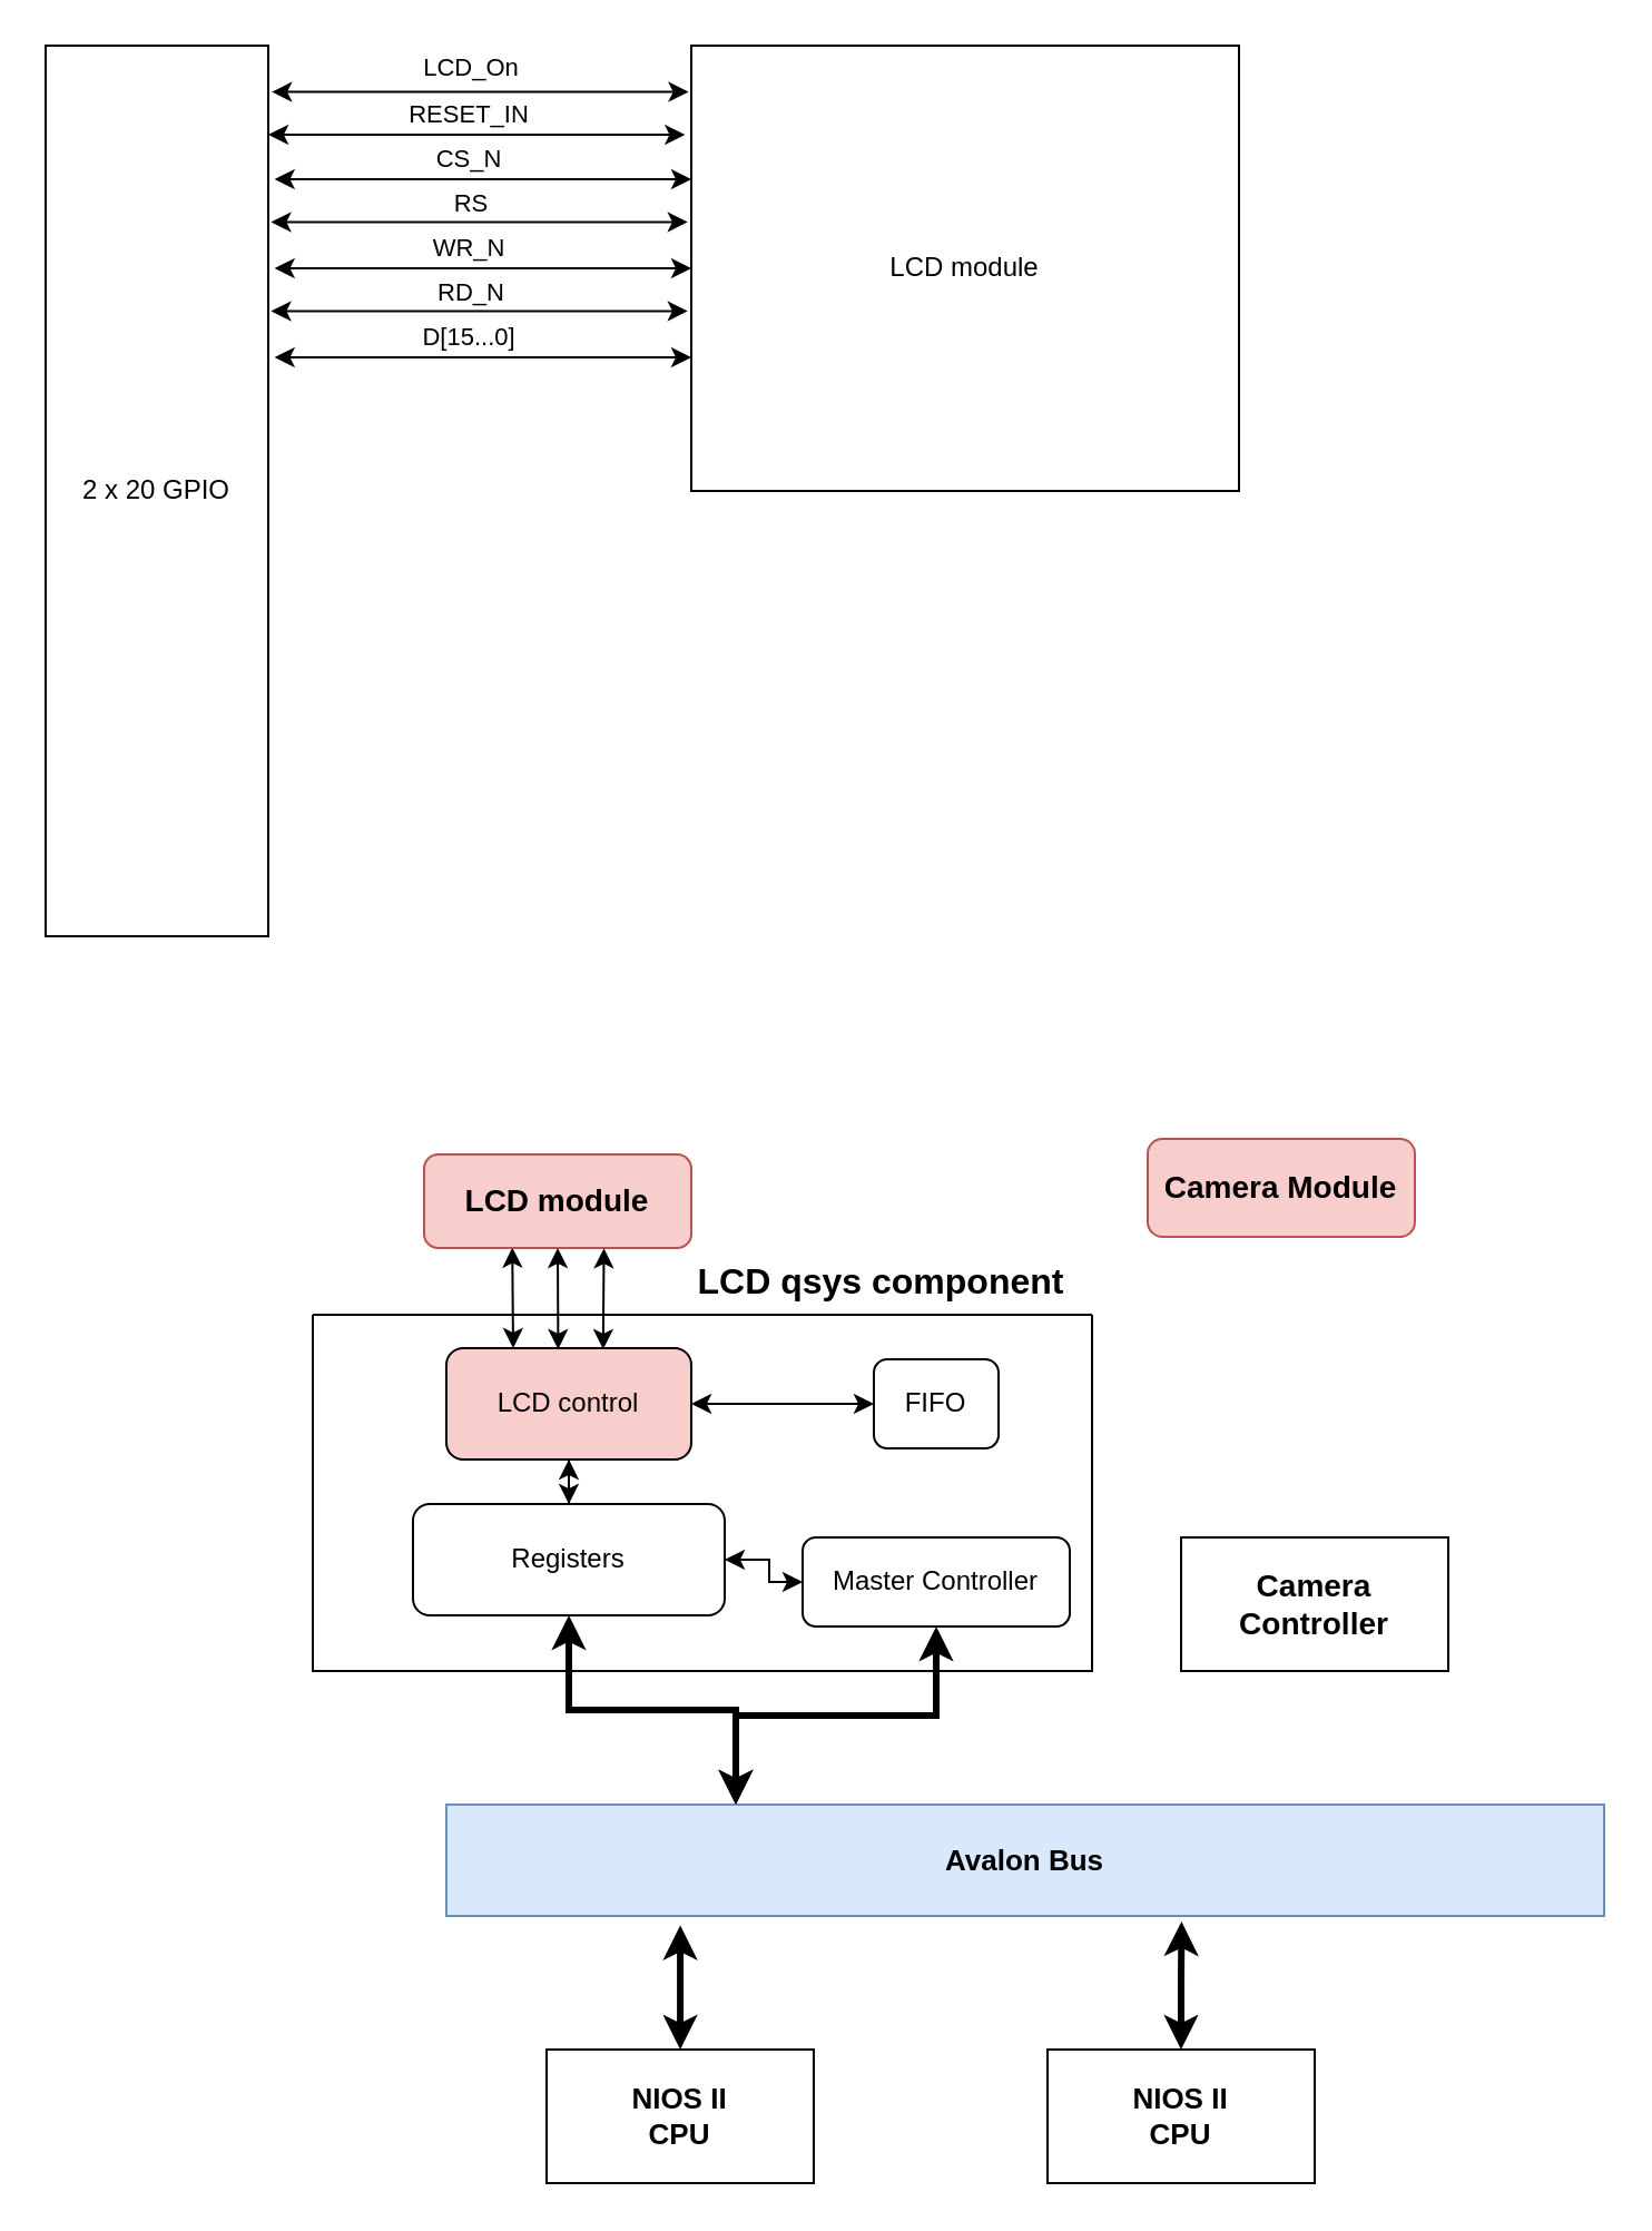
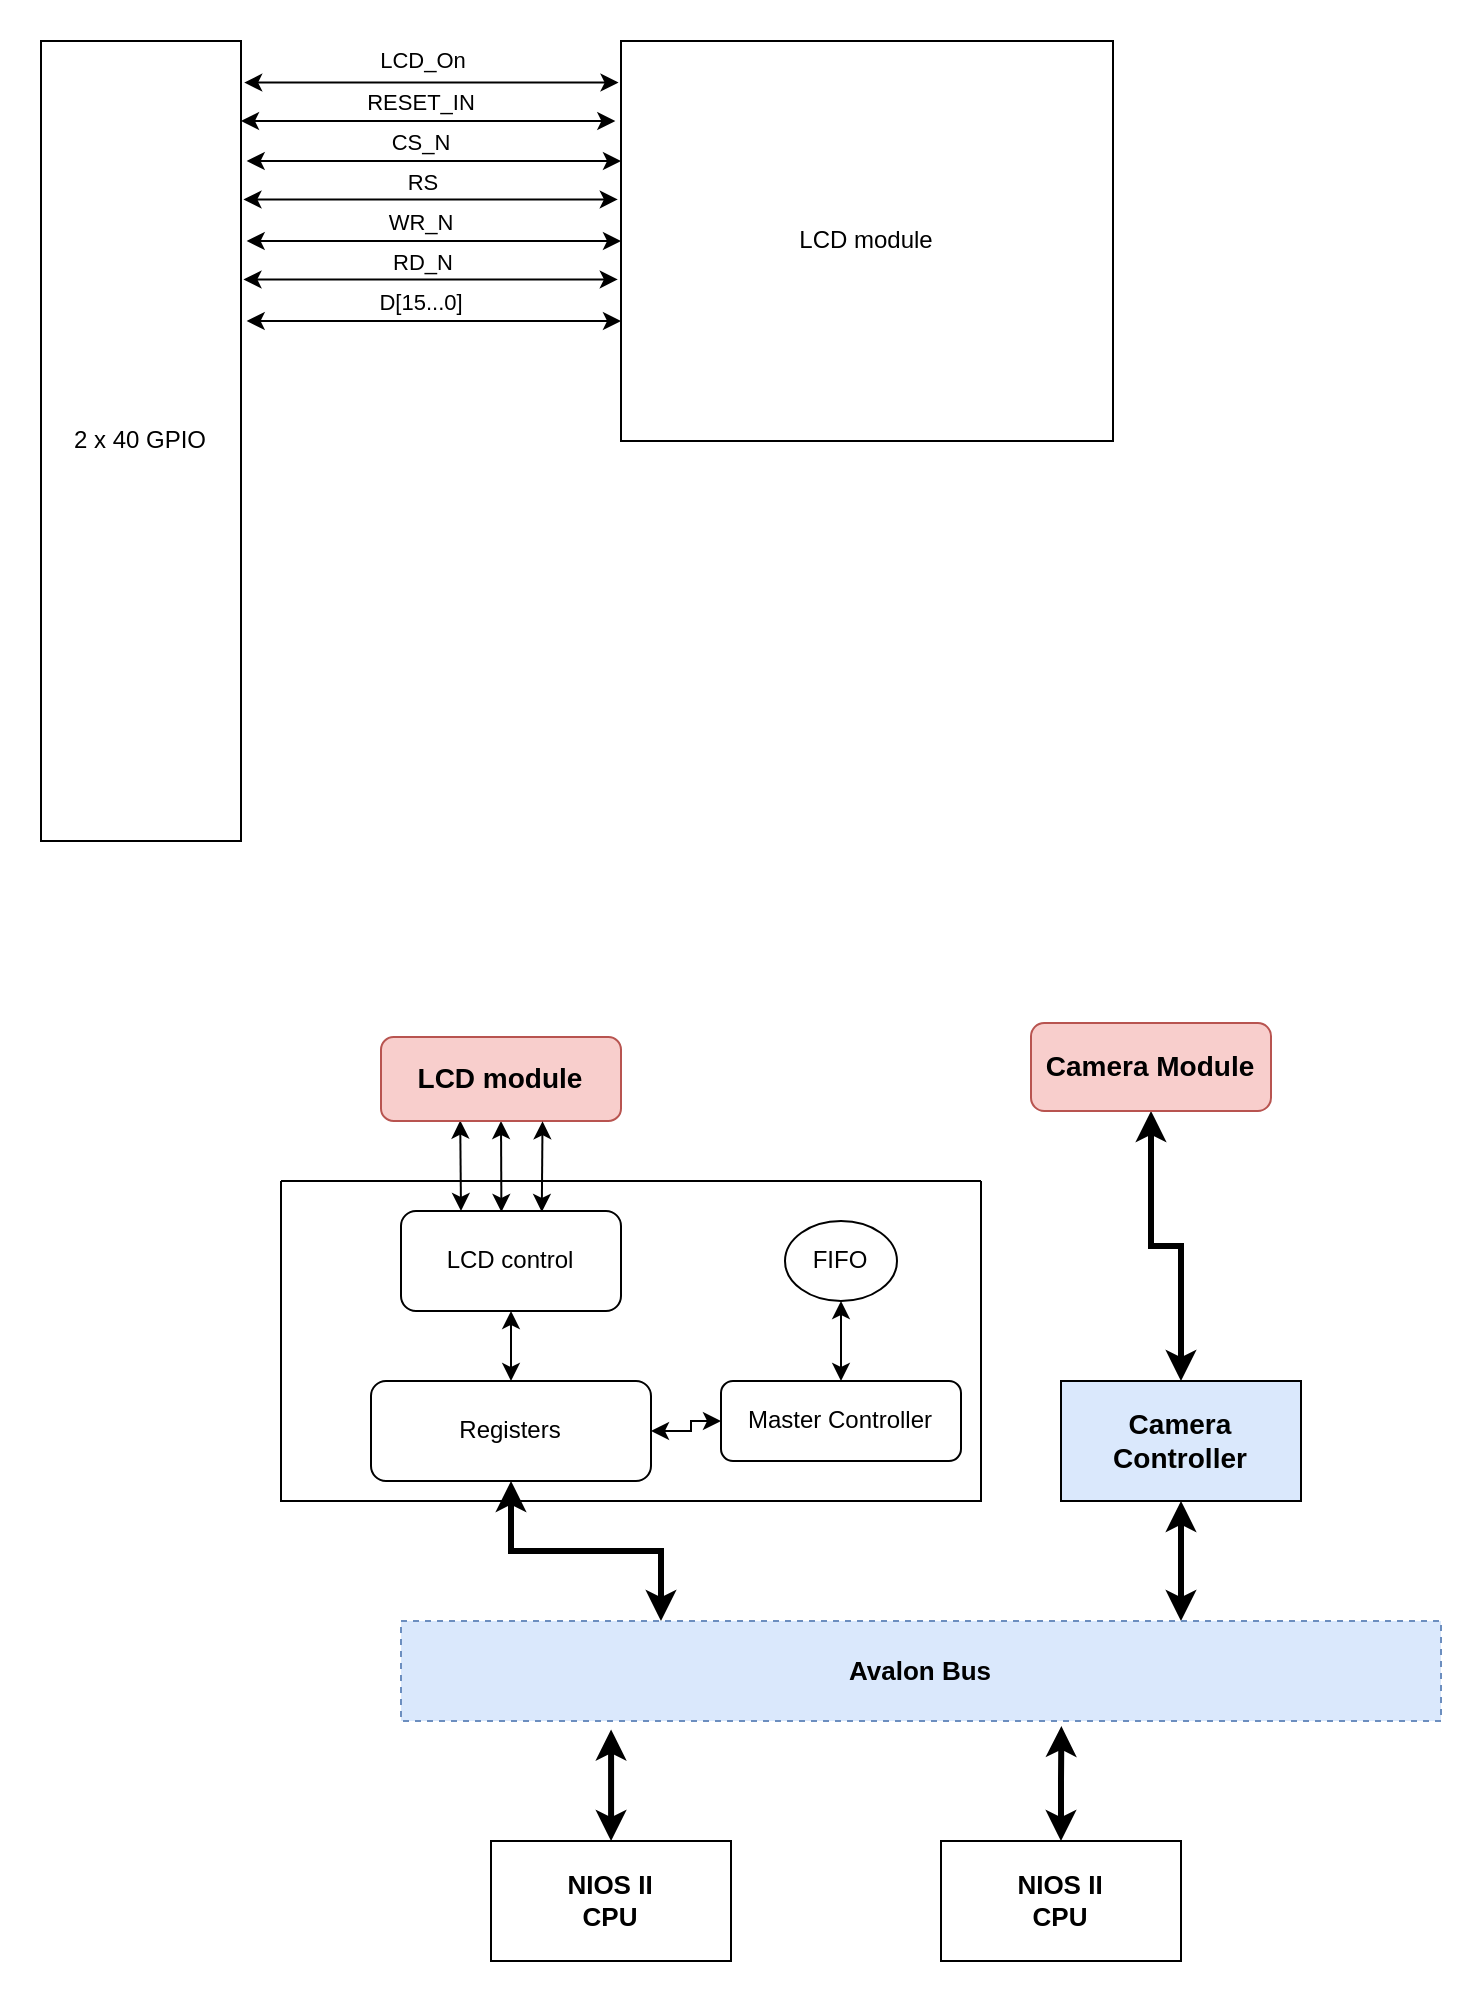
- <mxCell id="2" value="2 x 20 GPIO" style="rounded=0;whiteSpace=wrap;html=1;" parent="1" vertex="1"><mxGeometry x="20" y="20" width="100" height="400" as="geometry" /></mxCell>
+ <mxCell id="2" value="2 x 40 GPIO" style="rounded=0;whiteSpace=wrap;html=1;" parent="1" vertex="1"><mxGeometry x="20" y="20" width="100" height="400" as="geometry" /></mxCell>
- <mxCell id="18" value="&lt;b style=&quot;font-size: 16px;&quot;&gt;LCD qsys component&lt;/b&gt;" style="text;html=1;align=center;verticalAlign=middle;resizable=0;points=[];autosize=1;strokeColor=none;fillColor=none;fontSize=16;" parent="1" vertex="1"><mxGeometry x="300" y="560" width="190" height="30" as="geometry" /></mxCell>
+ <mxCell id="39" style="edgeStyle=orthogonalEdgeStyle;rounded=0;orthogonalLoop=1;jettySize=auto;html=1;entryX=0.5;entryY=0;entryDx=0;entryDy=0;fontSize=14;startArrow=classic;startFill=1;endArrow=classic;endFill=1;strokeWidth=3;" parent="1" source="40" target="41" edge="1"><mxGeometry relative="1" as="geometry" /></mxCell>
- <mxCell id="27" value="LCD control" style="rounded=1;whiteSpace=wrap;html=1;fillColor=#f8cecc;" parent="21" vertex="1"><mxGeometry x="60" y="15" width="110" height="50" as="geometry" /></mxCell>
+ <mxCell id="27" value="LCD control" style="rounded=1;whiteSpace=wrap;html=1;" parent="21" vertex="1"><mxGeometry x="60" y="15" width="110" height="50" as="geometry" /></mxCell>
- <mxCell id="28" style="edgeStyle=orthogonalEdgeStyle;rounded=0;orthogonalLoop=1;jettySize=auto;html=1;entryX=1;entryY=0.5;entryDx=0;entryDy=0;startArrow=classic;startFill=1;" parent="21" source="25" target="27" edge="1"><mxGeometry relative="1" as="geometry" /></mxCell>
- <mxCell id="25" value="FIFO" style="rounded=1;whiteSpace=wrap;html=1;" parent="21" vertex="1"><mxGeometry x="252" y="20" width="56" height="40" as="geometry" /></mxCell>
+ <mxCell id="25" value="FIFO" style="ellipse;whiteSpace=wrap;html=1;" parent="21" vertex="1"><mxGeometry x="252" y="20" width="56" height="40" as="geometry" /></mxCell>
+ <mxCell id="26" value="" style="edgeStyle=orthogonalEdgeStyle;rounded=0;orthogonalLoop=1;jettySize=auto;html=1;startArrow=classic;startFill=1;" parent="21" source="23" target="25" edge="1"><mxGeometry relative="1" as="geometry" /></mxCell>
- <mxCell id="22" value="Registers" style="rounded=1;whiteSpace=wrap;html=1;" parent="21" vertex="1"><mxGeometry x="45" y="85" width="140" height="50" as="geometry" /></mxCell>
+ <mxCell id="22" value="Registers" style="rounded=1;whiteSpace=wrap;html=1;" parent="21" vertex="1"><mxGeometry x="45" y="100" width="140" height="50" as="geometry" /></mxCell>
- <mxCell id="41" value="&lt;b&gt;Camera&lt;br&gt;Controller&lt;/b&gt;" style="rounded=0;whiteSpace=wrap;html=1;fontSize=14;" parent="1" vertex="1"><mxGeometry x="530" y="690" width="120" height="60" as="geometry" /></mxCell>
+ <mxCell id="41" value="&lt;b&gt;Camera&lt;br&gt;Controller&lt;/b&gt;" style="rounded=0;whiteSpace=wrap;html=1;fontSize=14;fillColor=#dae8fc;" parent="1" vertex="1"><mxGeometry x="530" y="690" width="120" height="60" as="geometry" /></mxCell>
- <mxCell id="32" style="edgeStyle=orthogonalEdgeStyle;rounded=0;orthogonalLoop=1;jettySize=auto;html=1;fontSize=14;startArrow=classic;startFill=1;endArrow=classic;endFill=1;strokeWidth=3;exitX=0.25;exitY=0;exitDx=0;exitDy=0;" parent="1" source="34" target="23" edge="1"><mxGeometry relative="1" as="geometry" /></mxCell>
+ <mxCell id="33" style="edgeStyle=orthogonalEdgeStyle;rounded=0;orthogonalLoop=1;jettySize=auto;html=1;entryX=0.5;entryY=1;entryDx=0;entryDy=0;fontSize=14;startArrow=classic;startFill=1;endArrow=classic;endFill=1;strokeWidth=3;exitX=0.75;exitY=0;exitDx=0;exitDy=0;" parent="1" source="34" target="41" edge="1"><mxGeometry relative="1" as="geometry" /></mxCell>
- <mxCell id="34" value="Avalon Bus" style="rounded=0;whiteSpace=wrap;html=1;fontSize=13;fontStyle=1;fillColor=#dae8fc;strokeColor=#6c8ebf;" parent="1" vertex="1"><mxGeometry x="200" y="810" width="520" height="50" as="geometry" /></mxCell>
+ <mxCell id="34" value="Avalon Bus" style="rounded=0;whiteSpace=wrap;html=1;fontSize=13;fontStyle=1;fillColor=#dae8fc;strokeColor=#6c8ebf;dashed=1;" parent="1" vertex="1"><mxGeometry x="200" y="810" width="520" height="50" as="geometry" /></mxCell>
